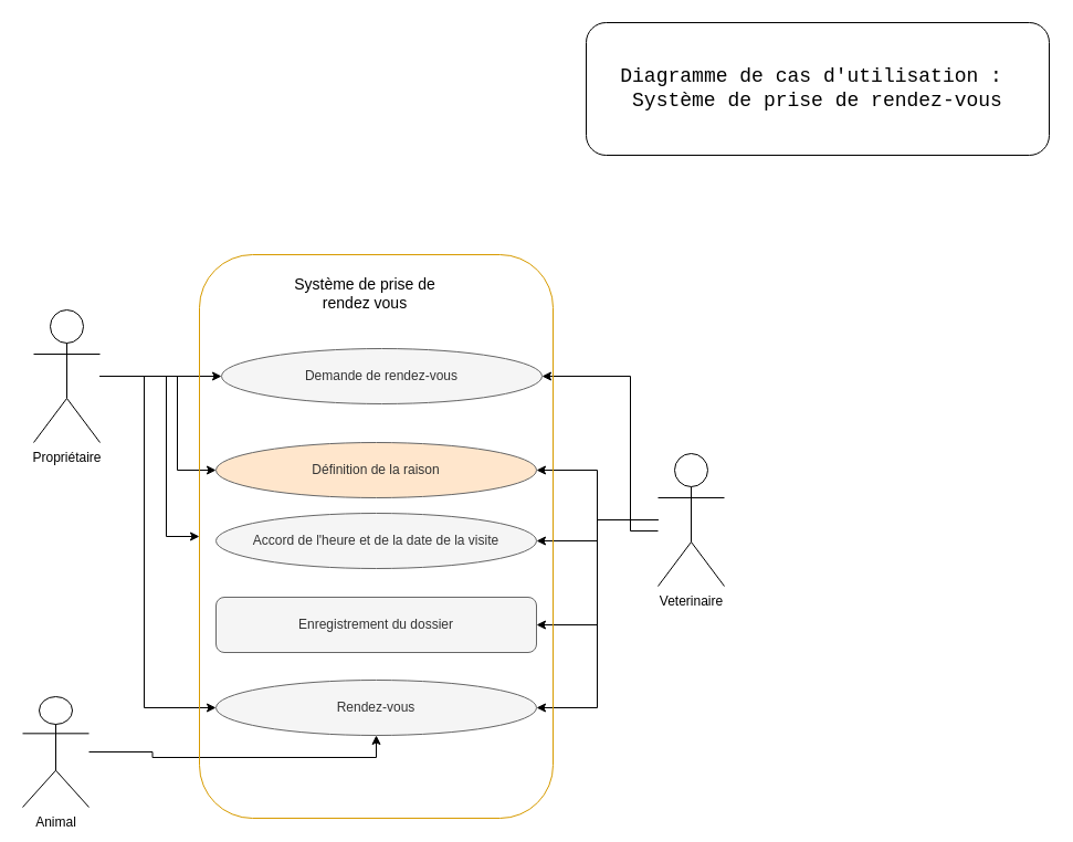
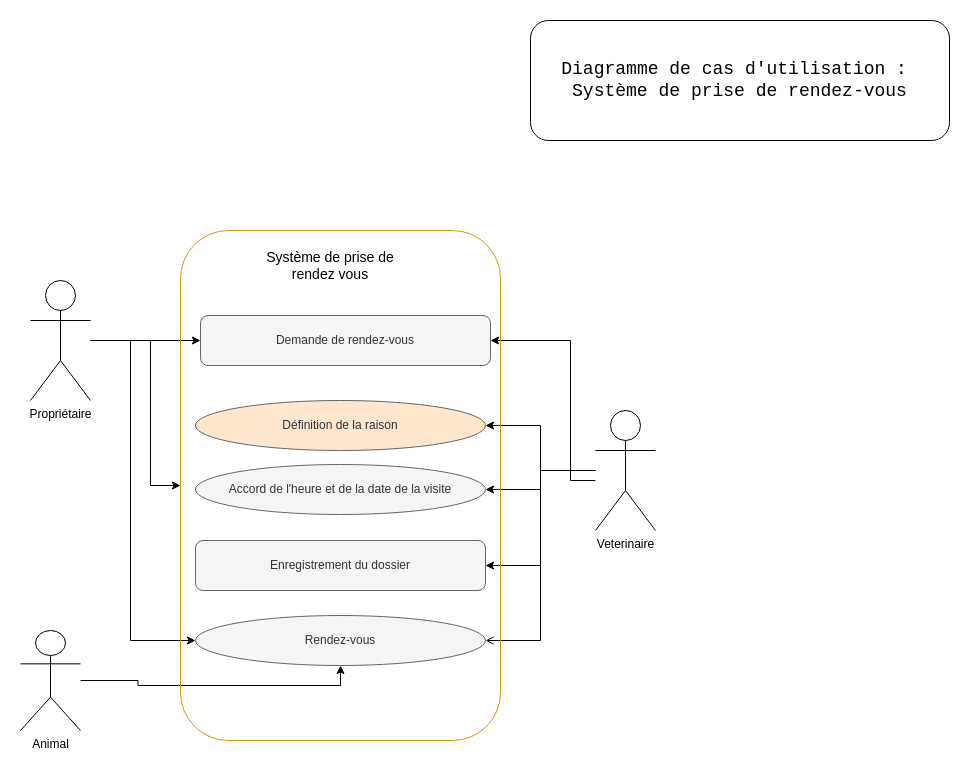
- <mxCell id="17" value="Demande de rendez-vous" style="ellipse;whiteSpace=wrap;html=1;fillColor=#f5f5f5;strokeColor=#666666;fontColor=#333333;" vertex="1" parent="1"><mxGeometry x="200" y="315" width="290" height="50" as="geometry" /></mxCell>
+ <mxCell id="17" value="Demande de rendez-vous" style="whiteSpace=wrap;html=1;fillColor=#f5f5f5;strokeColor=#666666;fontColor=#333333;rounded=1;" vertex="1" parent="1"><mxGeometry x="200" y="315" width="290" height="50" as="geometry" /></mxCell>
- <mxCell id="2" style="edgeStyle=orthogonalEdgeStyle;rounded=0;orthogonalLoop=1;jettySize=auto;html=1;entryX=0;entryY=0.5;entryDx=0;entryDy=0;" edge="1" parent="1" source="6" target="18"><mxGeometry relative="1" as="geometry"><Array as="points"><mxPoint x="160" y="340" /><mxPoint x="160" y="425" /></Array></mxGeometry></mxCell>
- <mxCell id="13" style="edgeStyle=orthogonalEdgeStyle;rounded=0;orthogonalLoop=1;jettySize=auto;html=1;entryX=1;entryY=0.5;entryDx=0;entryDy=0;" edge="1" parent="1" source="14" target="21"><mxGeometry relative="1" as="geometry" /></mxCell>
+ <mxCell id="13" style="edgeStyle=orthogonalEdgeStyle;rounded=0;orthogonalLoop=1;jettySize=auto;html=1;entryX=1;entryY=0.5;entryDx=0;entryDy=0;endArrow=open;" edge="1" parent="1" source="14" target="21"><mxGeometry relative="1" as="geometry" /></mxCell>
